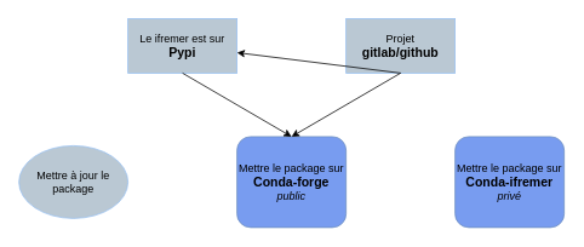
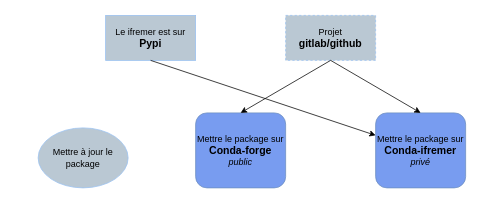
- <mxCell id="3" value="Projet &lt;font style=&quot;font-size: 14px;&quot;&gt;&lt;b&gt;gitlab/github&lt;/b&gt;&lt;/font&gt;" style="rounded=0;whiteSpace=wrap;html=1;fillColor=#bac8d3;strokeColor=#99c1f1;" vertex="1" parent="1"><mxGeometry x="380" y="20" width="120" height="60" as="geometry" /></mxCell>
+ <mxCell id="3" value="Projet &lt;font style=&quot;font-size: 14px;&quot;&gt;&lt;b&gt;gitlab/github&lt;/b&gt;&lt;/font&gt;" style="rounded=0;whiteSpace=wrap;html=1;fillColor=#bac8d3;strokeColor=#99c1f1;dashed=1;" vertex="1" parent="1"><mxGeometry x="380" y="20" width="120" height="60" as="geometry" /></mxCell>
- <mxCell id="8" value="" style="endArrow=classic;html=1;rounded=0;fontSize=14;exitX=0.5;exitY=1;exitDx=0;exitDy=0;" edge="1" parent="1" source="3" target="2"><mxGeometry width="50" height="50" relative="1" as="geometry"><mxPoint x="390" y="90" as="sourcePoint" /><mxPoint x="330" y="160" as="targetPoint" /></mxGeometry></mxCell>
+ <mxCell id="8" value="" style="endArrow=classic;html=1;rounded=0;fontSize=14;exitX=0.5;exitY=1;exitDx=0;exitDy=0;entryX=0.5;entryY=0;entryDx=0;entryDy=0;" edge="1" parent="1" source="3" target="7"><mxGeometry width="50" height="50" relative="1" as="geometry"><mxPoint x="390" y="90" as="sourcePoint" /><mxPoint x="330" y="160" as="targetPoint" /></mxGeometry></mxCell>
- <mxCell id="5" value="" style="endArrow=classic;html=1;rounded=0;fontSize=14;exitX=0.5;exitY=1;exitDx=0;exitDy=0;entryX=0.5;entryY=0;entryDx=0;entryDy=0;" edge="1" parent="1" source="2" target="4"><mxGeometry width="50" height="50" relative="1" as="geometry"><mxPoint x="410" y="340" as="sourcePoint" /><mxPoint x="460" y="290" as="targetPoint" /></mxGeometry></mxCell>
+ <mxCell id="5" value="" style="endArrow=classic;html=1;rounded=0;fontSize=14;exitX=0.5;exitY=1;exitDx=0;exitDy=0;" edge="1" parent="1" source="2" target="7"><mxGeometry width="50" height="50" relative="1" as="geometry"><mxPoint x="410" y="340" as="sourcePoint" /><mxPoint x="460" y="290" as="targetPoint" /></mxGeometry></mxCell>
- <mxCell id="9" value="Mettre à jour le package " style="ellipse;whiteSpace=wrap;html=1;strokeColor=#99c1f1;fontSize=12;fillColor=#bac8d3;" vertex="1" parent="1"><mxGeometry y="160" width="120" height="80" as="geometry" x="20" /></mxCell>
+ <mxCell id="9" value="Mettre à jour le package " style="ellipse;whiteSpace=wrap;html=1;strokeColor=#99c1f1;fontSize=12;fillColor=#bac8d3;" vertex="1" parent="1"><mxGeometry x="50" y="170" width="120" height="80" as="geometry" /></mxCell>
